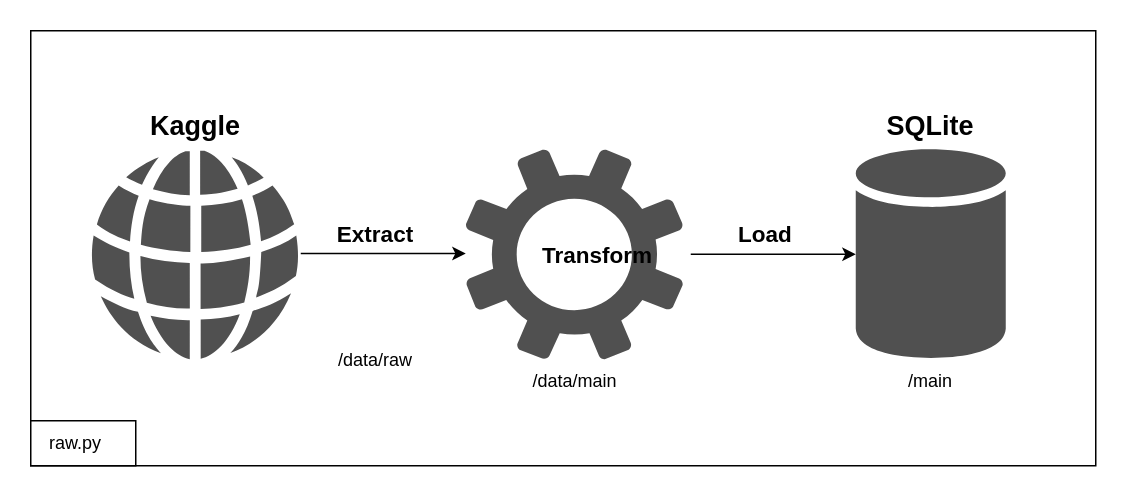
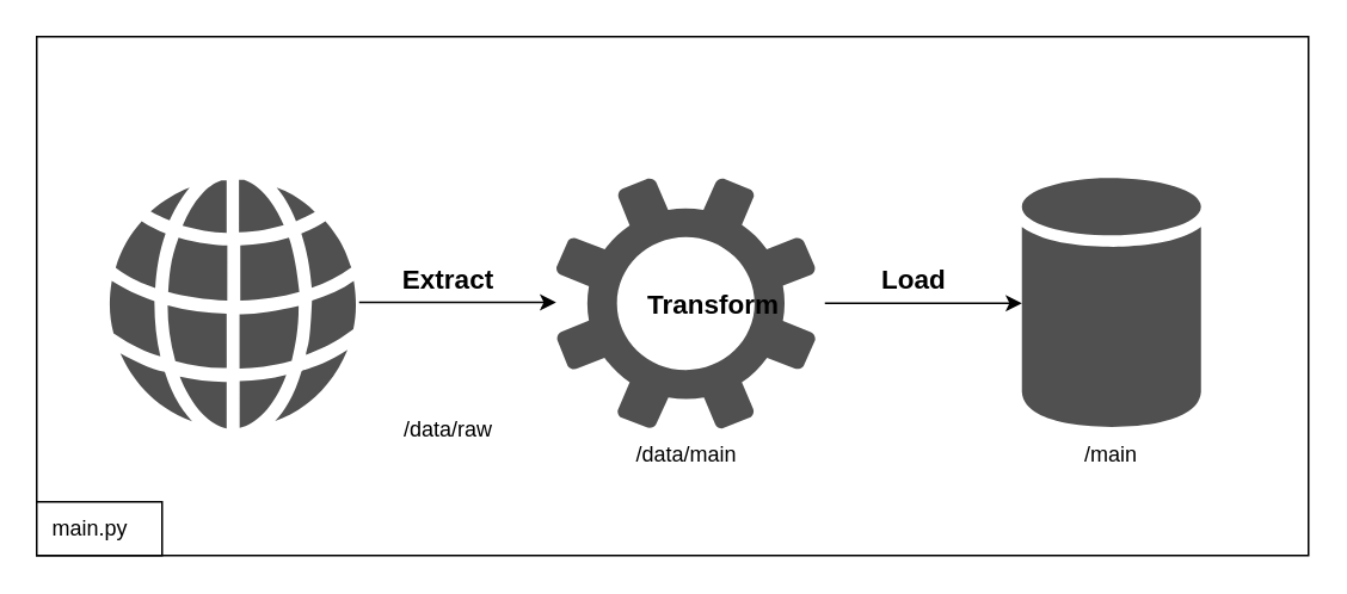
- <mxCell id="11" value="&lt;font style=&quot;font-size: 18px;&quot;&gt;Kaggle&lt;/font&gt;" style="text;html=1;whiteSpace=wrap;strokeColor=none;fillColor=none;align=center;verticalAlign=middle;rounded=0;fontStyle=1" vertex="1" parent="1"><mxGeometry x="99.5" y="69" width="60" height="30" as="geometry" /></mxCell>
- <mxCell id="15" value="&lt;font style=&quot;font-size: 18px;&quot;&gt;&lt;b&gt;SQLite&lt;/b&gt;&lt;/font&gt;" style="text;html=1;whiteSpace=wrap;strokeColor=none;fillColor=none;align=center;verticalAlign=middle;rounded=0;strokeWidth=1;" vertex="1" parent="1"><mxGeometry x="590" y="69" width="60" height="30" as="geometry" /></mxCell>
- <mxCell id="17" value="raw.py" style="text;html=1;whiteSpace=wrap;strokeColor=none;fillColor=none;align=center;verticalAlign=middle;rounded=0;" vertex="1" parent="1"><mxGeometry x="20" y="280" width="60" height="30" as="geometry" /></mxCell>
+ <mxCell id="17" value="main.py" style="text;html=1;whiteSpace=wrap;strokeColor=none;fillColor=none;align=center;verticalAlign=middle;rounded=0;" vertex="1" parent="1"><mxGeometry x="20" y="280" width="60" height="30" as="geometry" /></mxCell>
